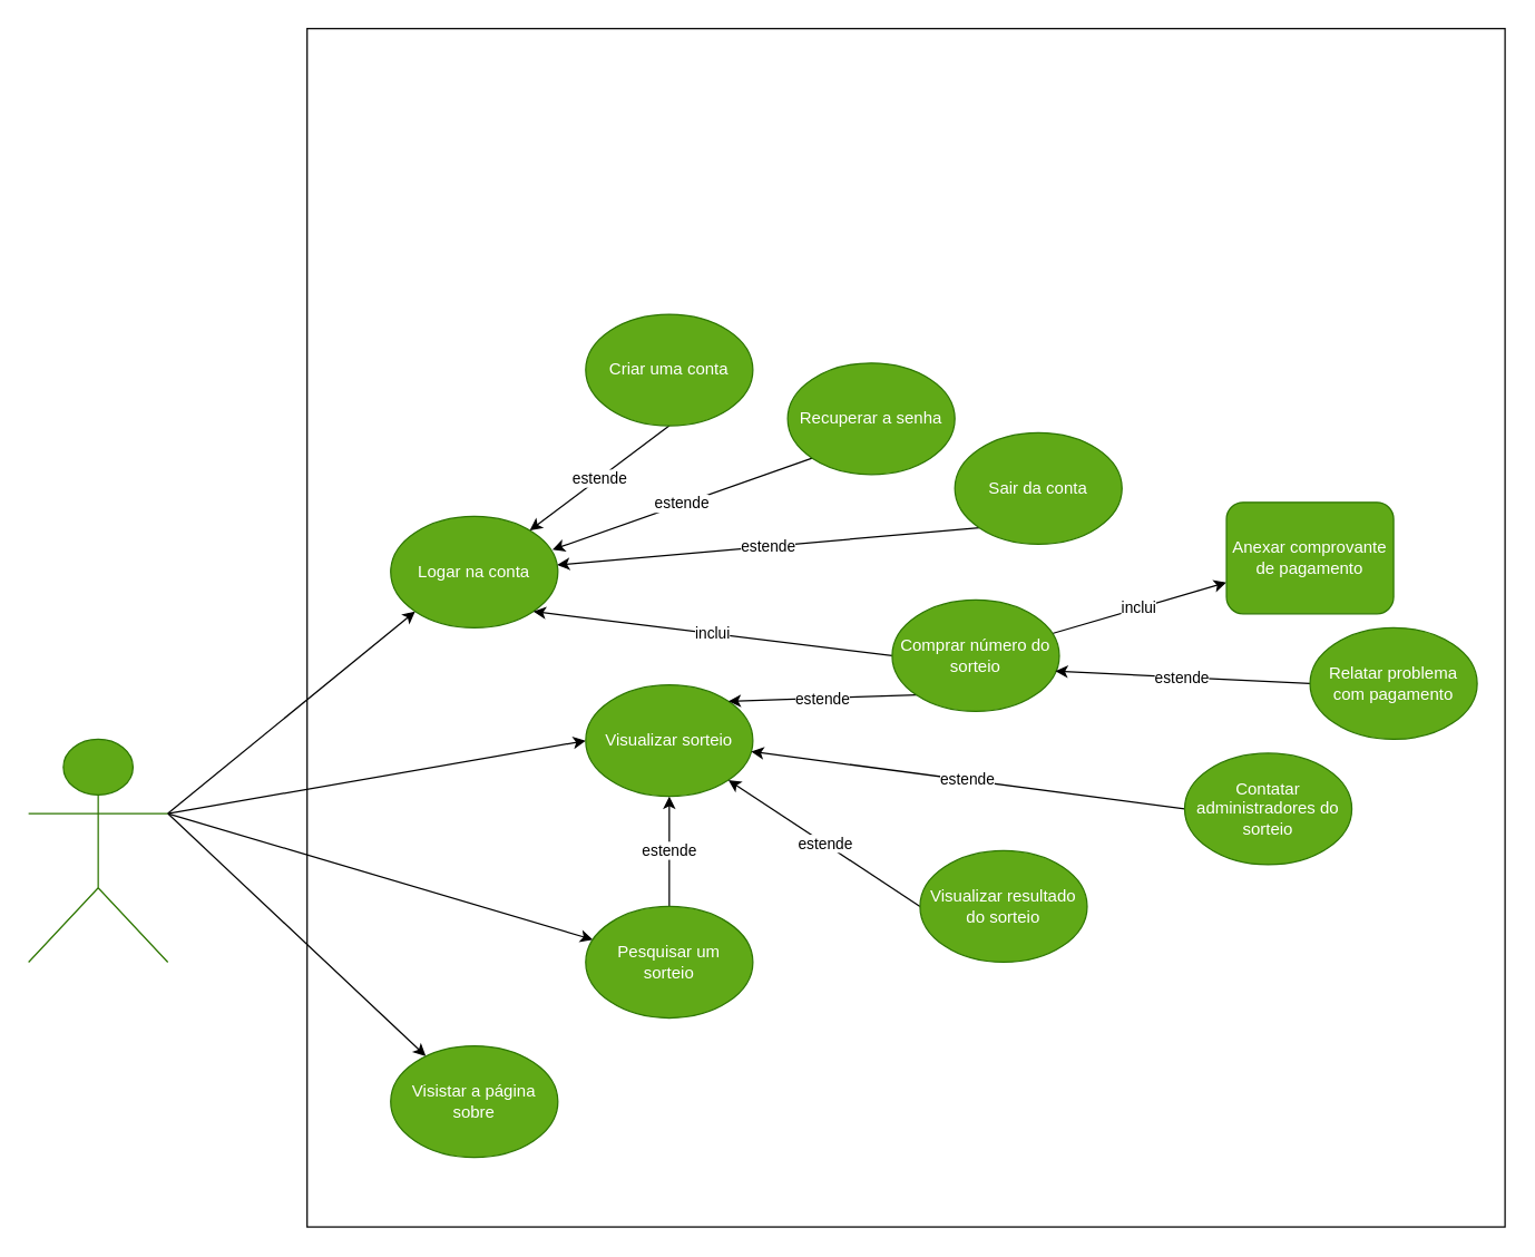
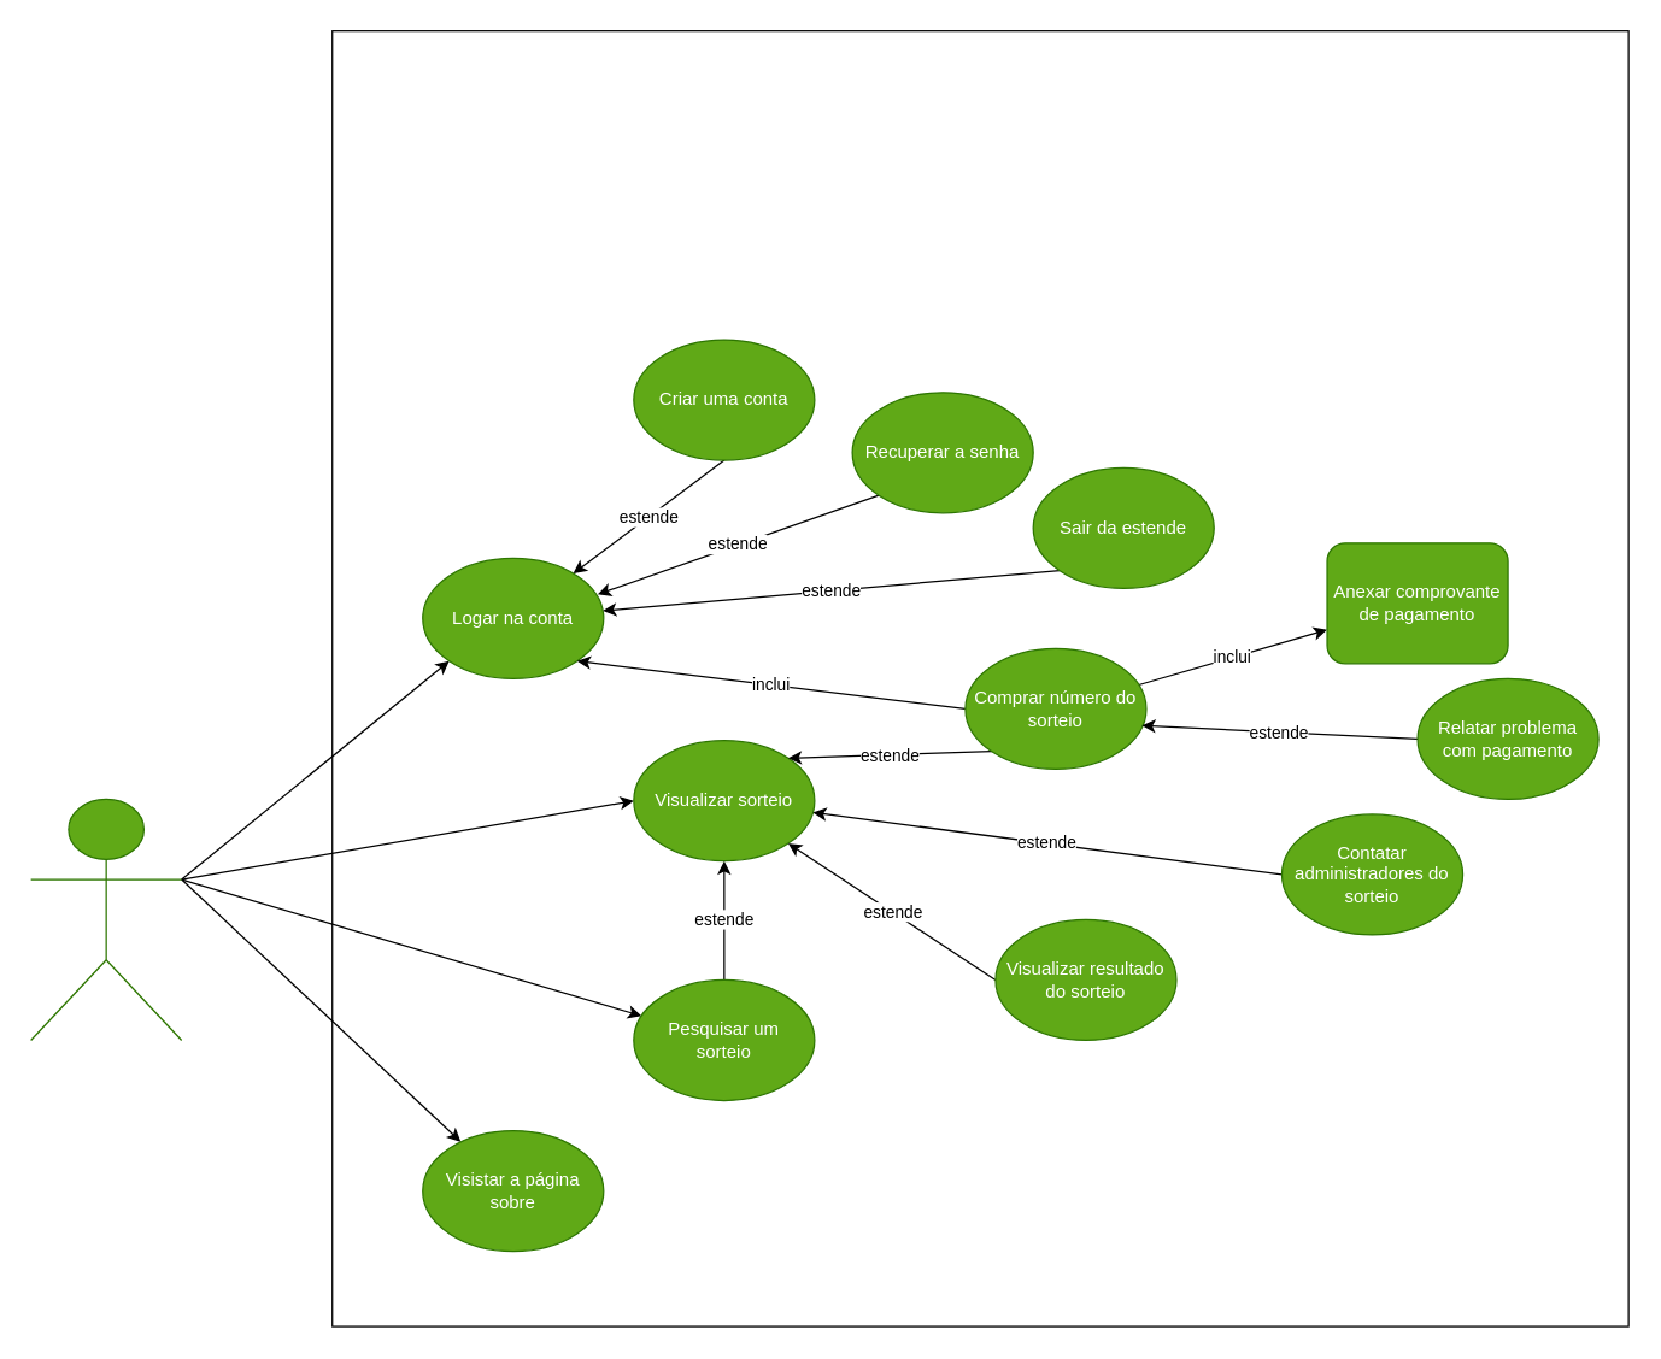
- <mxCell id="17" value="Sair da conta" style="ellipse;whiteSpace=wrap;html=1;fillColor=#60a917;fontColor=#ffffff;strokeColor=#2D7600;" vertex="1" parent="1"><mxGeometry x="685" y="310" width="120" height="80" as="geometry" /></mxCell>
+ <mxCell id="17" value="Sair da estende" style="ellipse;whiteSpace=wrap;html=1;fillColor=#60a917;fontColor=#ffffff;strokeColor=#2D7600;" vertex="1" parent="1"><mxGeometry x="685" y="310" width="120" height="80" as="geometry" /></mxCell>
